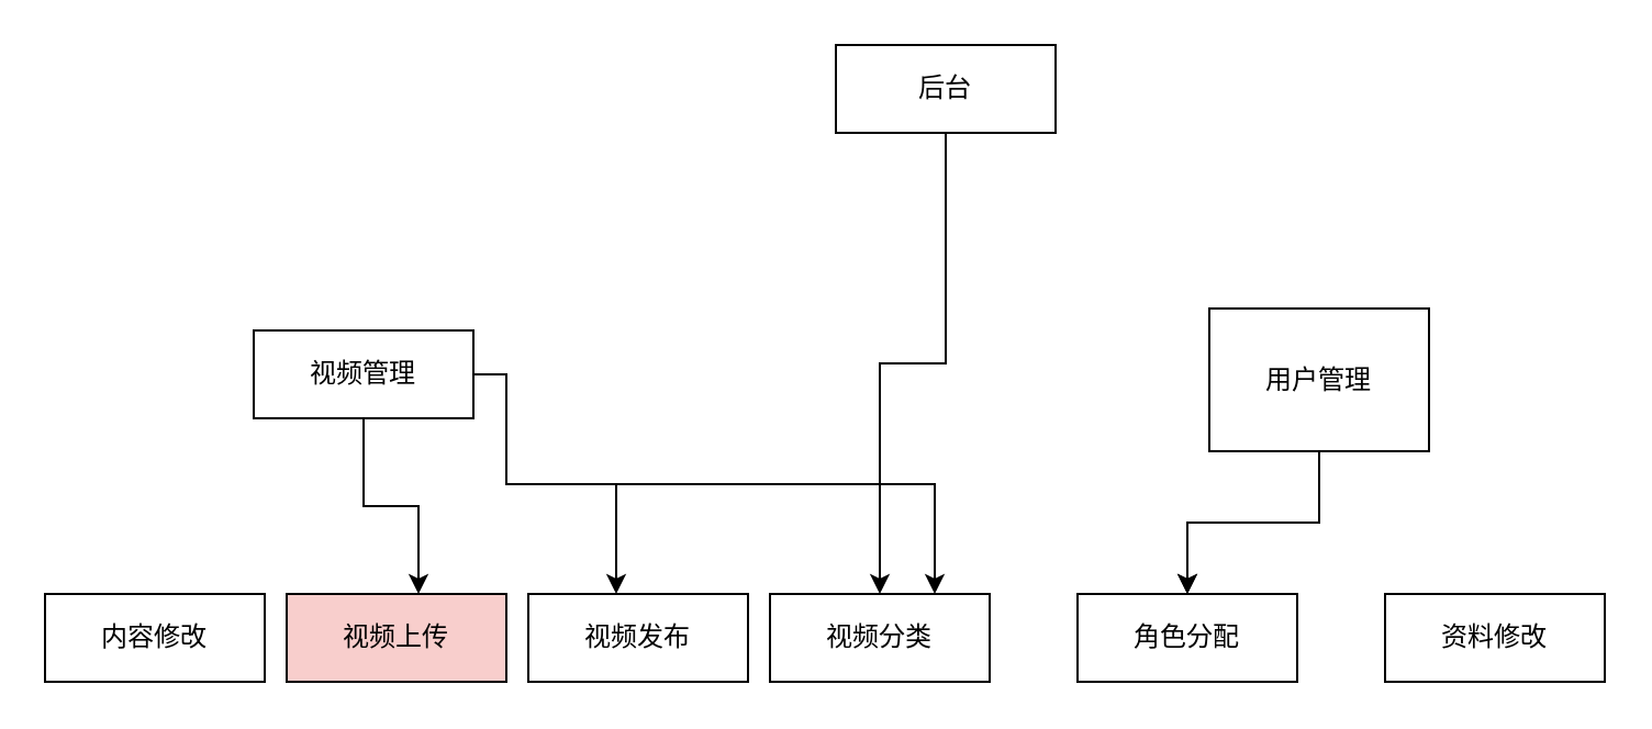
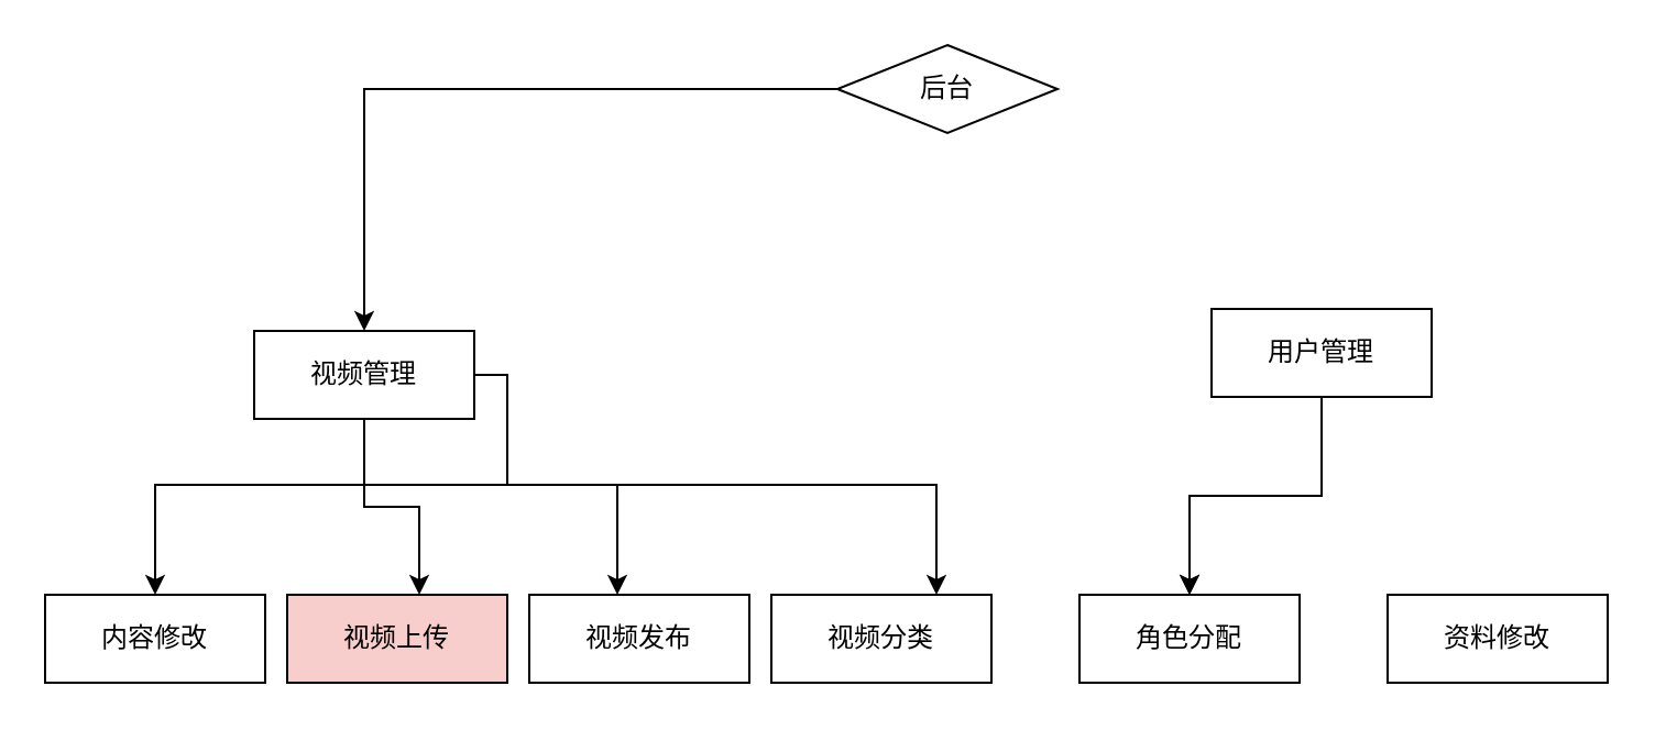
- <mxCell id="3" value="后台" style="rounded=0;whiteSpace=wrap;html=1;" vertex="1" parent="1"><mxGeometry x="380" y="20" width="100" height="40" as="geometry" /></mxCell>
+ <mxCell id="3" value="后台" style="rhombus;whiteSpace=wrap;html=1;" vertex="1" parent="1"><mxGeometry x="380" y="20" width="100" height="40" as="geometry" /></mxCell>
- <mxCell id="2" style="edgeStyle=orthogonalEdgeStyle;rounded=0;orthogonalLoop=1;jettySize=auto;html=1;" edge="1" parent="1" source="3" target="15"><mxGeometry relative="1" as="geometry" /></mxCell>
+ <mxCell id="2" style="edgeStyle=orthogonalEdgeStyle;rounded=0;orthogonalLoop=1;jettySize=auto;html=1;" edge="1" parent="1" source="3" target="8"><mxGeometry relative="1" as="geometry" /></mxCell>
- <mxCell id="11" value="用户管理" style="rounded=0;whiteSpace=wrap;html=1;" vertex="1" parent="1"><mxGeometry x="550" y="140" width="100" height="65" as="geometry" /></mxCell>
+ <mxCell id="11" value="用户管理" style="rounded=0;whiteSpace=wrap;html=1;" vertex="1" parent="1"><mxGeometry x="550" y="140" width="100" height="40" as="geometry" /></mxCell>
+ <mxCell id="4" style="edgeStyle=orthogonalEdgeStyle;rounded=0;orthogonalLoop=1;jettySize=auto;html=1;entryX=0.5;entryY=0;entryDx=0;entryDy=0;" edge="1" parent="1" source="8" target="12"><mxGeometry relative="1" as="geometry"><Array as="points"><mxPoint x="230" y="220" /><mxPoint x="70" y="220" /></Array></mxGeometry></mxCell>
